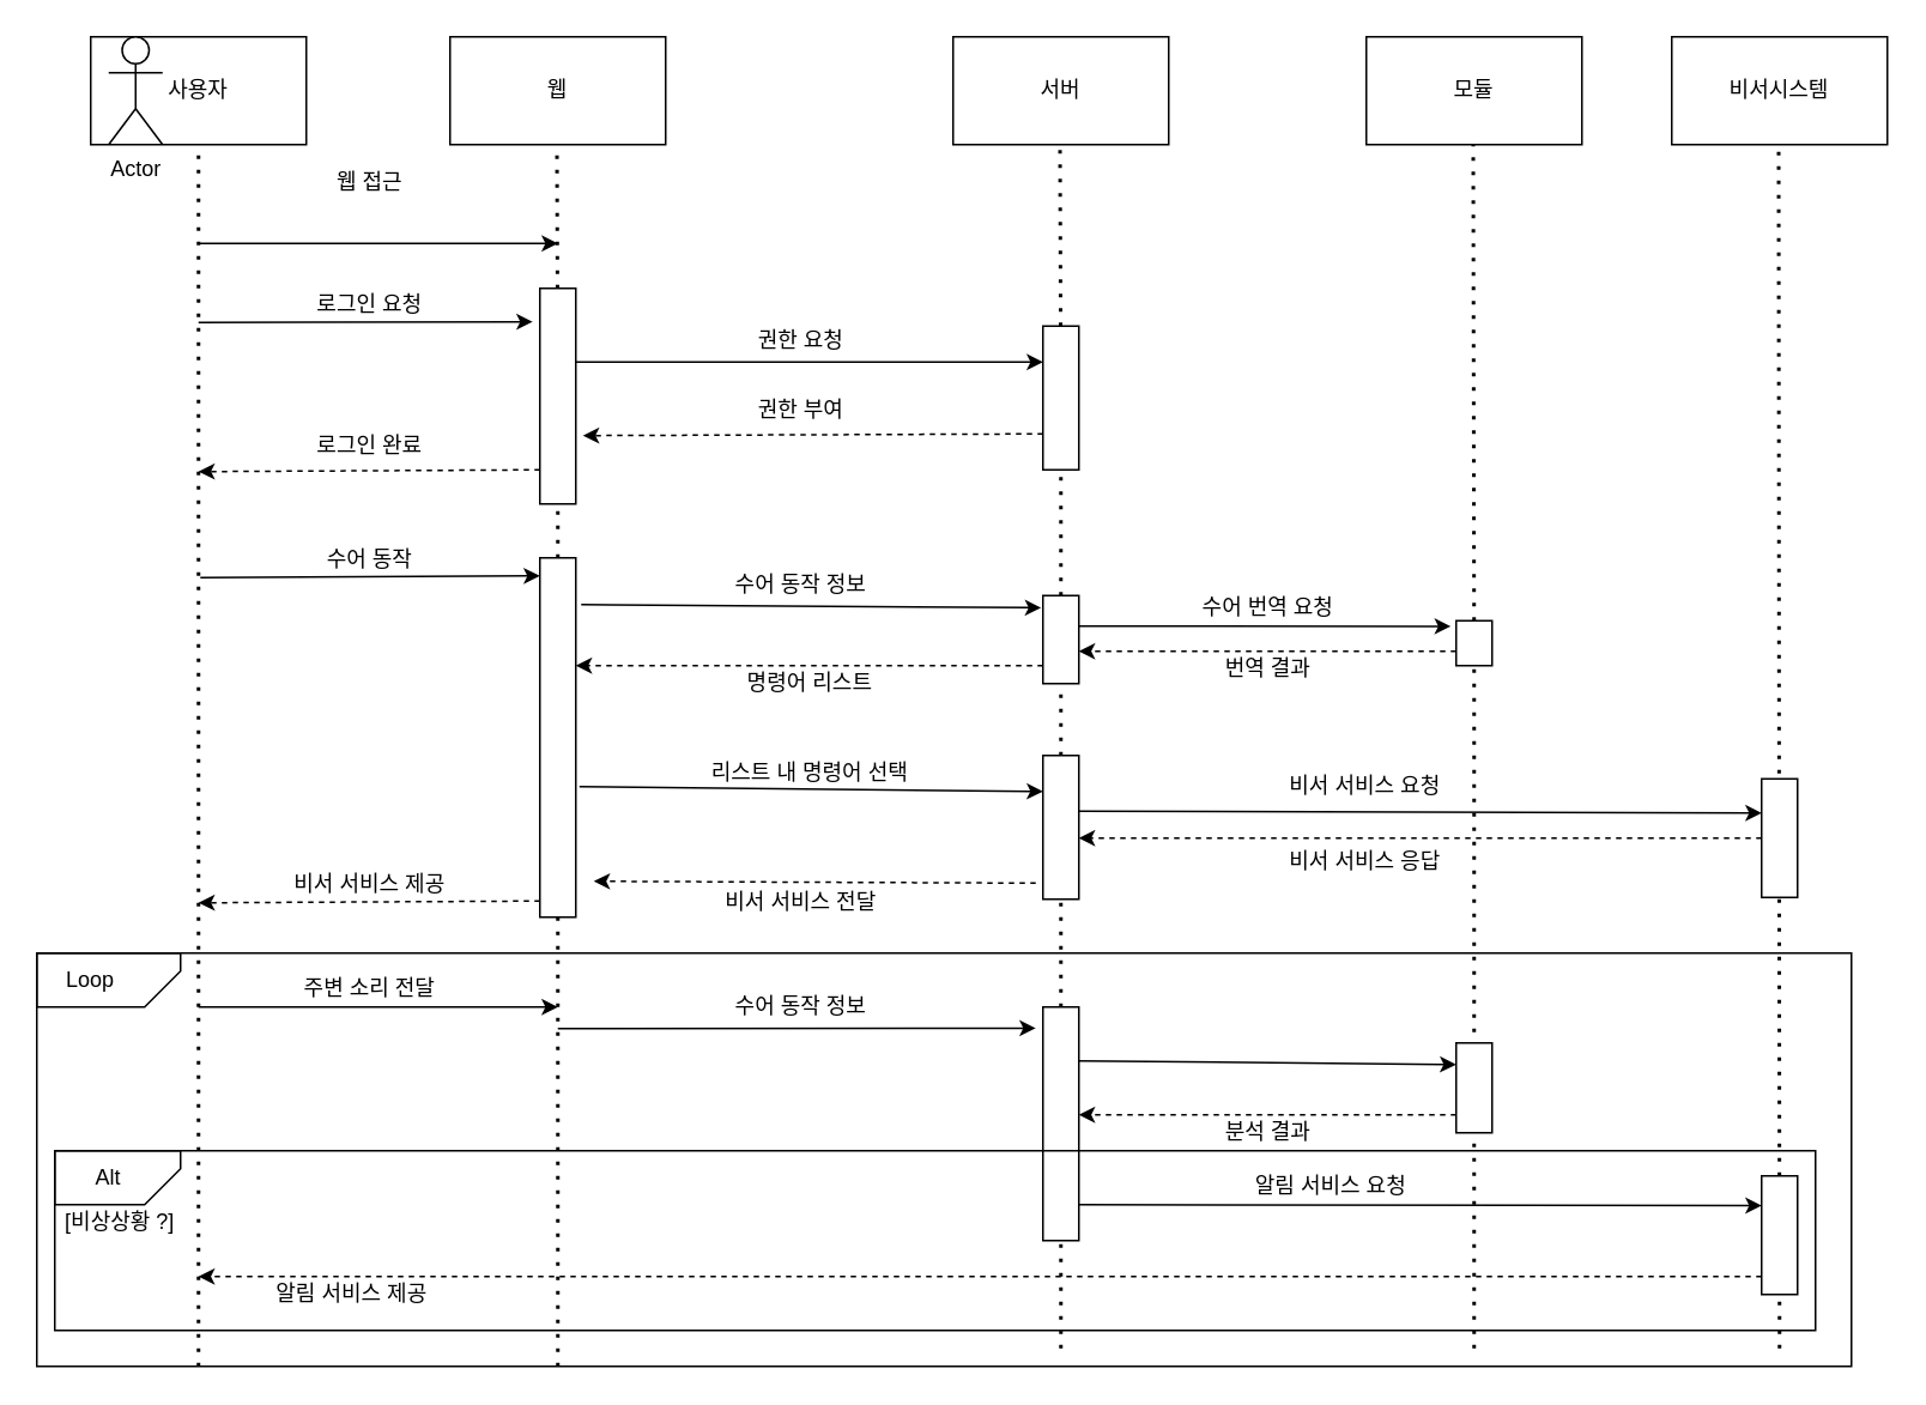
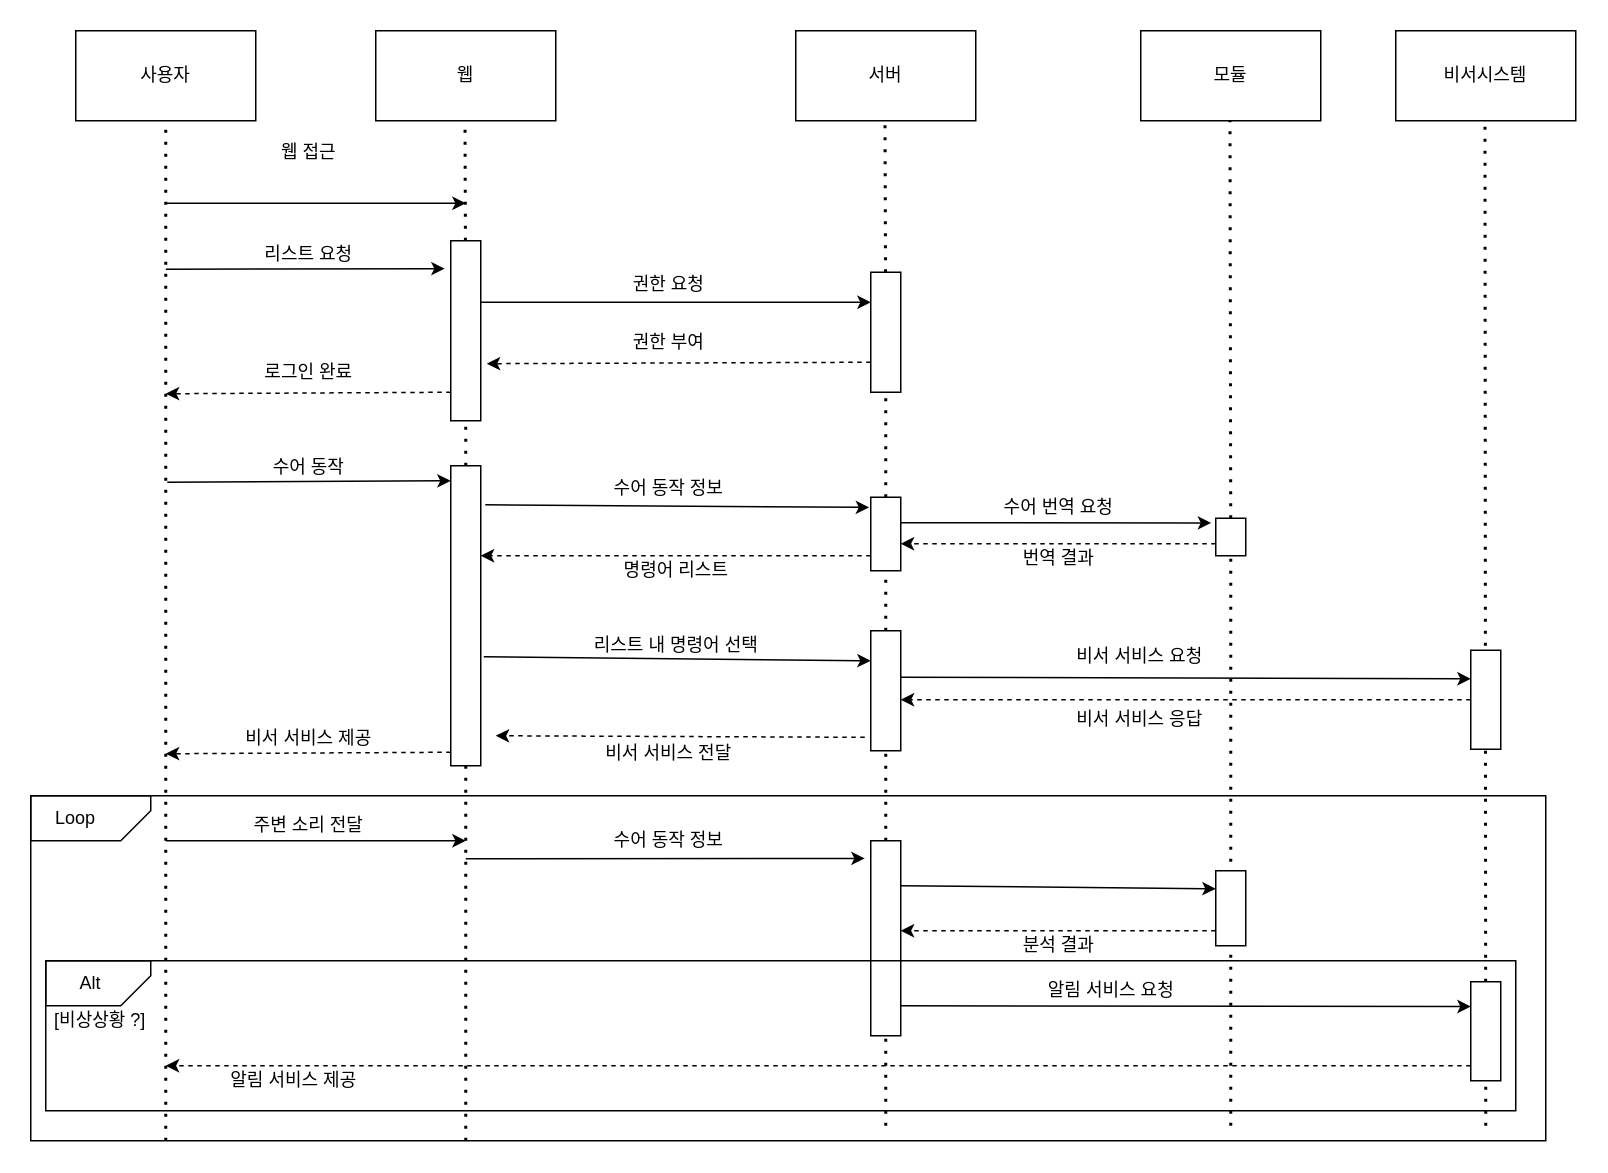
- <mxCell id="6" value="Actor" style="shape=umlActor;verticalLabelPosition=bottom;verticalAlign=top;html=1;outlineConnect=0;" vertex="1" parent="1"><mxGeometry x="60" y="20" width="30" height="60" as="geometry" /></mxCell>
- <mxCell id="47" value="로그인 요청" style="text;html=1;resizable=0;autosize=1;align=center;verticalAlign=middle;points=[];fillColor=none;strokeColor=none;rounded=0;" vertex="1" parent="1"><mxGeometry x="170" y="159" width="70" height="20" as="geometry" /></mxCell>
+ <mxCell id="47" value="리스트 요청" style="text;html=1;resizable=0;autosize=1;align=center;verticalAlign=middle;points=[];fillColor=none;strokeColor=none;rounded=0;" vertex="1" parent="1"><mxGeometry x="170" y="159" width="70" height="20" as="geometry" /></mxCell>
